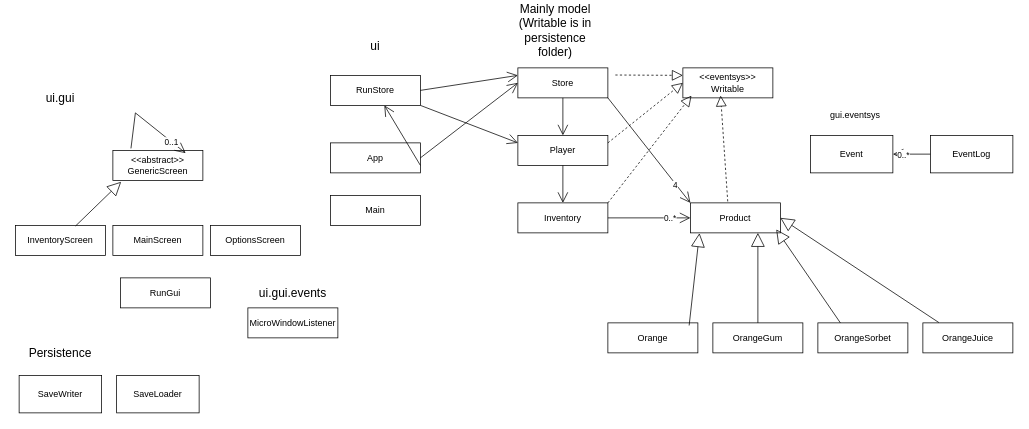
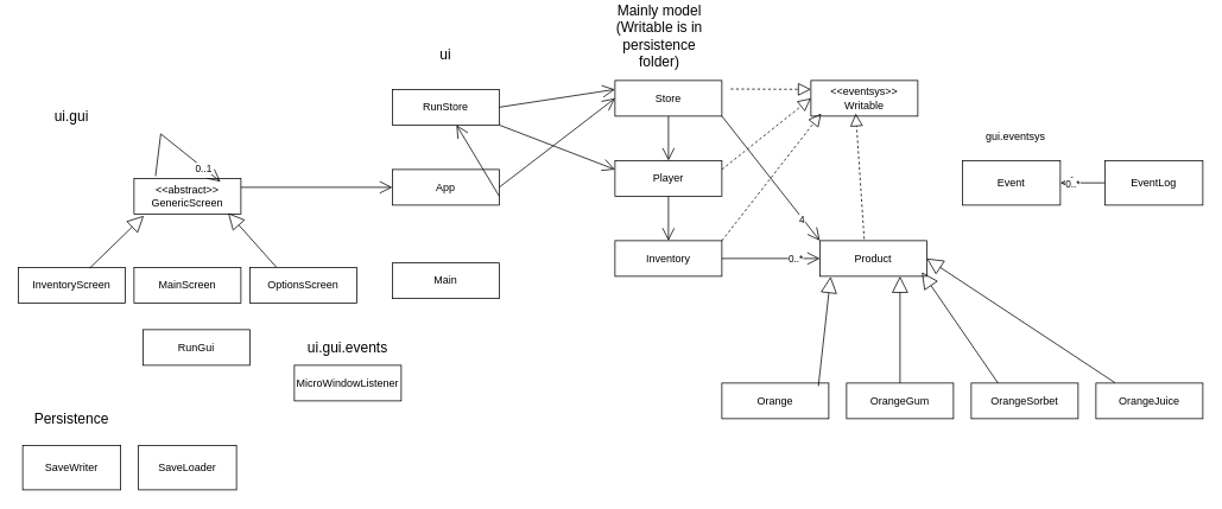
+ <mxCell id="44" value="" style="endArrow=open;endFill=1;endSize=12;html=1;rounded=0;exitX=1;exitY=0.25;exitDx=0;exitDy=0;entryX=0;entryY=0.5;entryDx=0;entryDy=0;" parent="1" source="38" target="43" edge="1"><mxGeometry width="160" relative="1" as="geometry"><mxPoint x="160" y="130" as="sourcePoint" /><mxPoint x="320" y="130" as="targetPoint" /></mxGeometry></mxCell>
+ <mxCell id="40" value="" style="endArrow=block;endSize=16;endFill=0;html=1;rounded=0;exitX=0.25;exitY=0;exitDx=0;exitDy=0;entryX=0.88;entryY=0.971;entryDx=0;entryDy=0;entryPerimeter=0;" parent="1" source="33" target="38" edge="1"><mxGeometry width="160" relative="1" as="geometry"><mxPoint x="220" y="310" as="sourcePoint" /><mxPoint x="214" y="259" as="targetPoint" /></mxGeometry></mxCell>
- <mxCell id="49" value="Main" style="rounded=0;whiteSpace=wrap;html=1;" parent="1" vertex="1"><mxGeometry x="440" y="260" width="120" height="40" as="geometry" /></mxCell>
+ <mxCell id="49" value="Main" style="rounded=0;whiteSpace=wrap;html=1;" parent="1" vertex="1"><mxGeometry x="440" y="295" width="120" height="40" as="geometry" /></mxCell>
